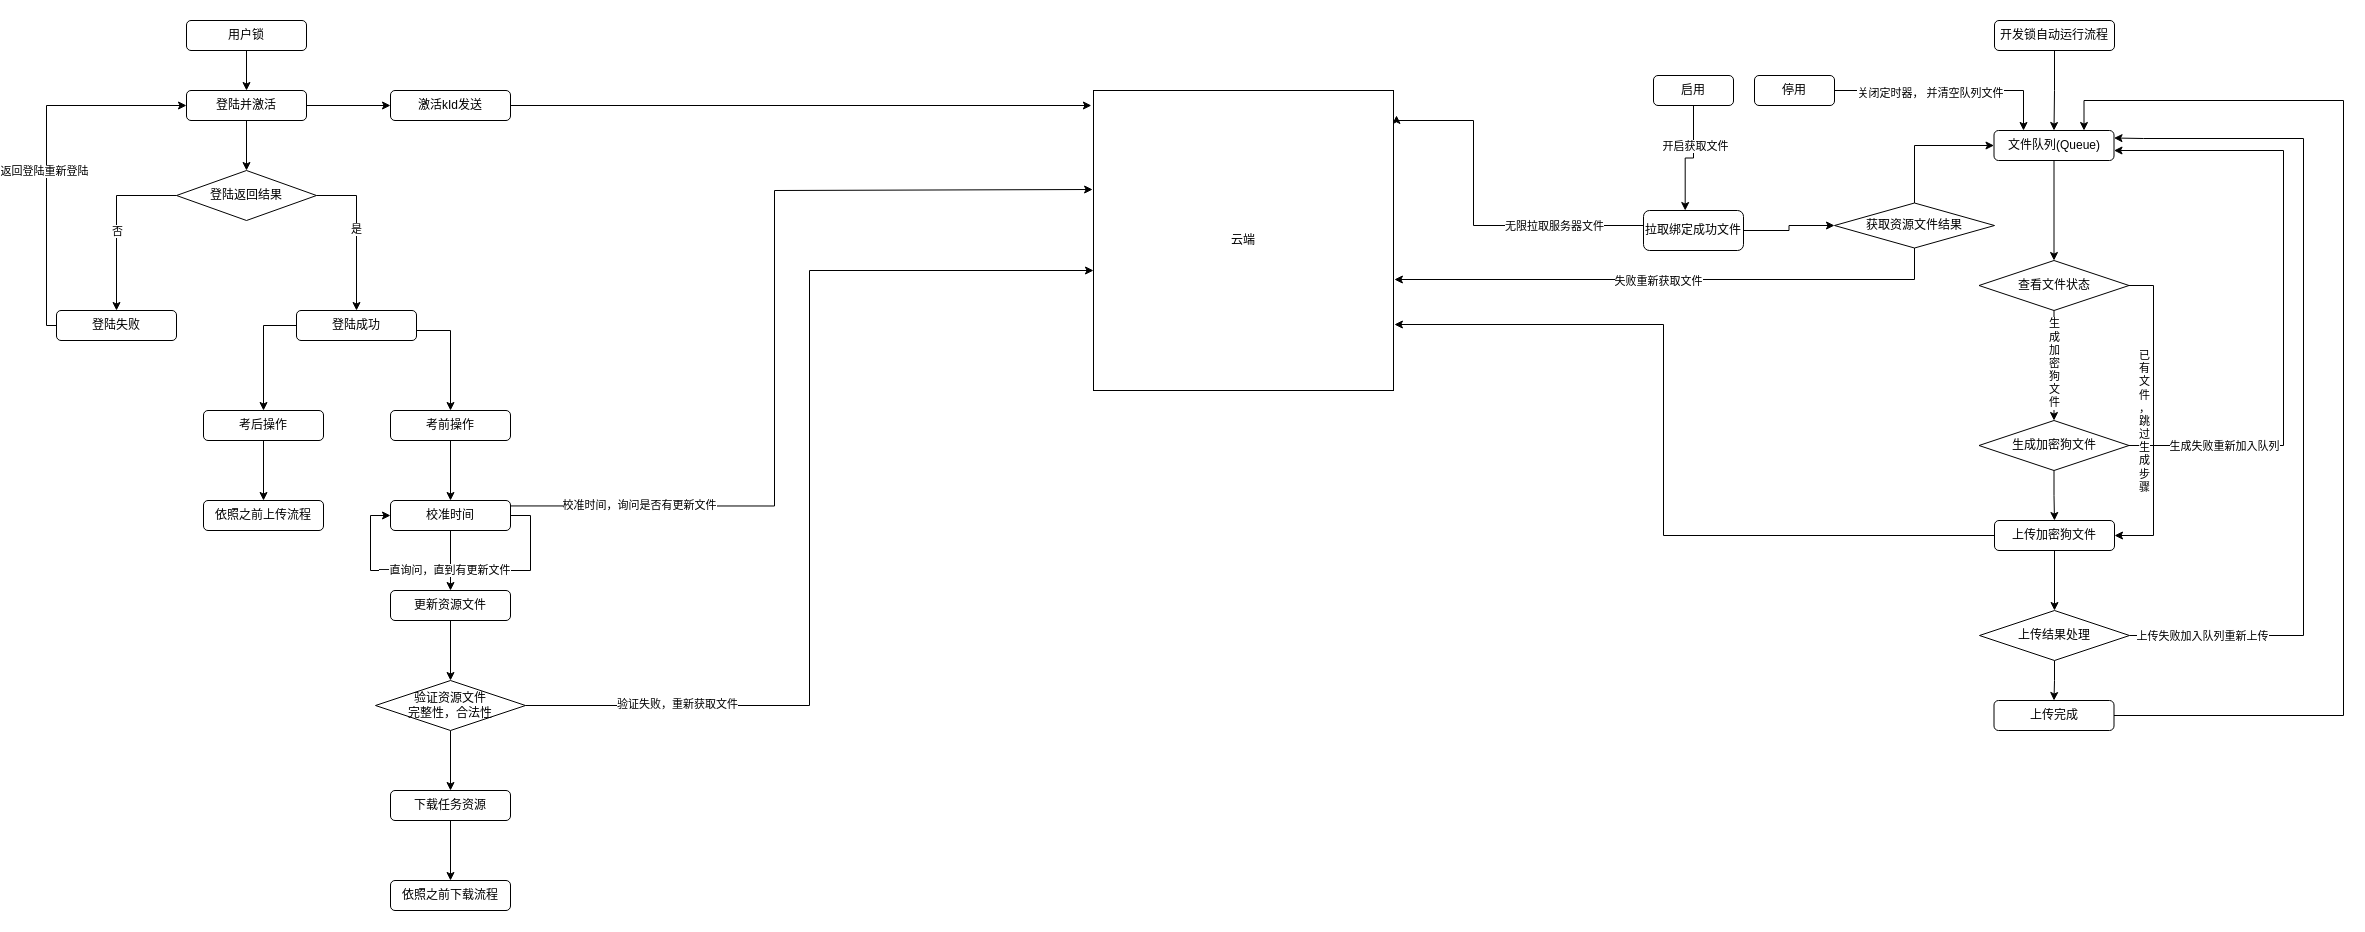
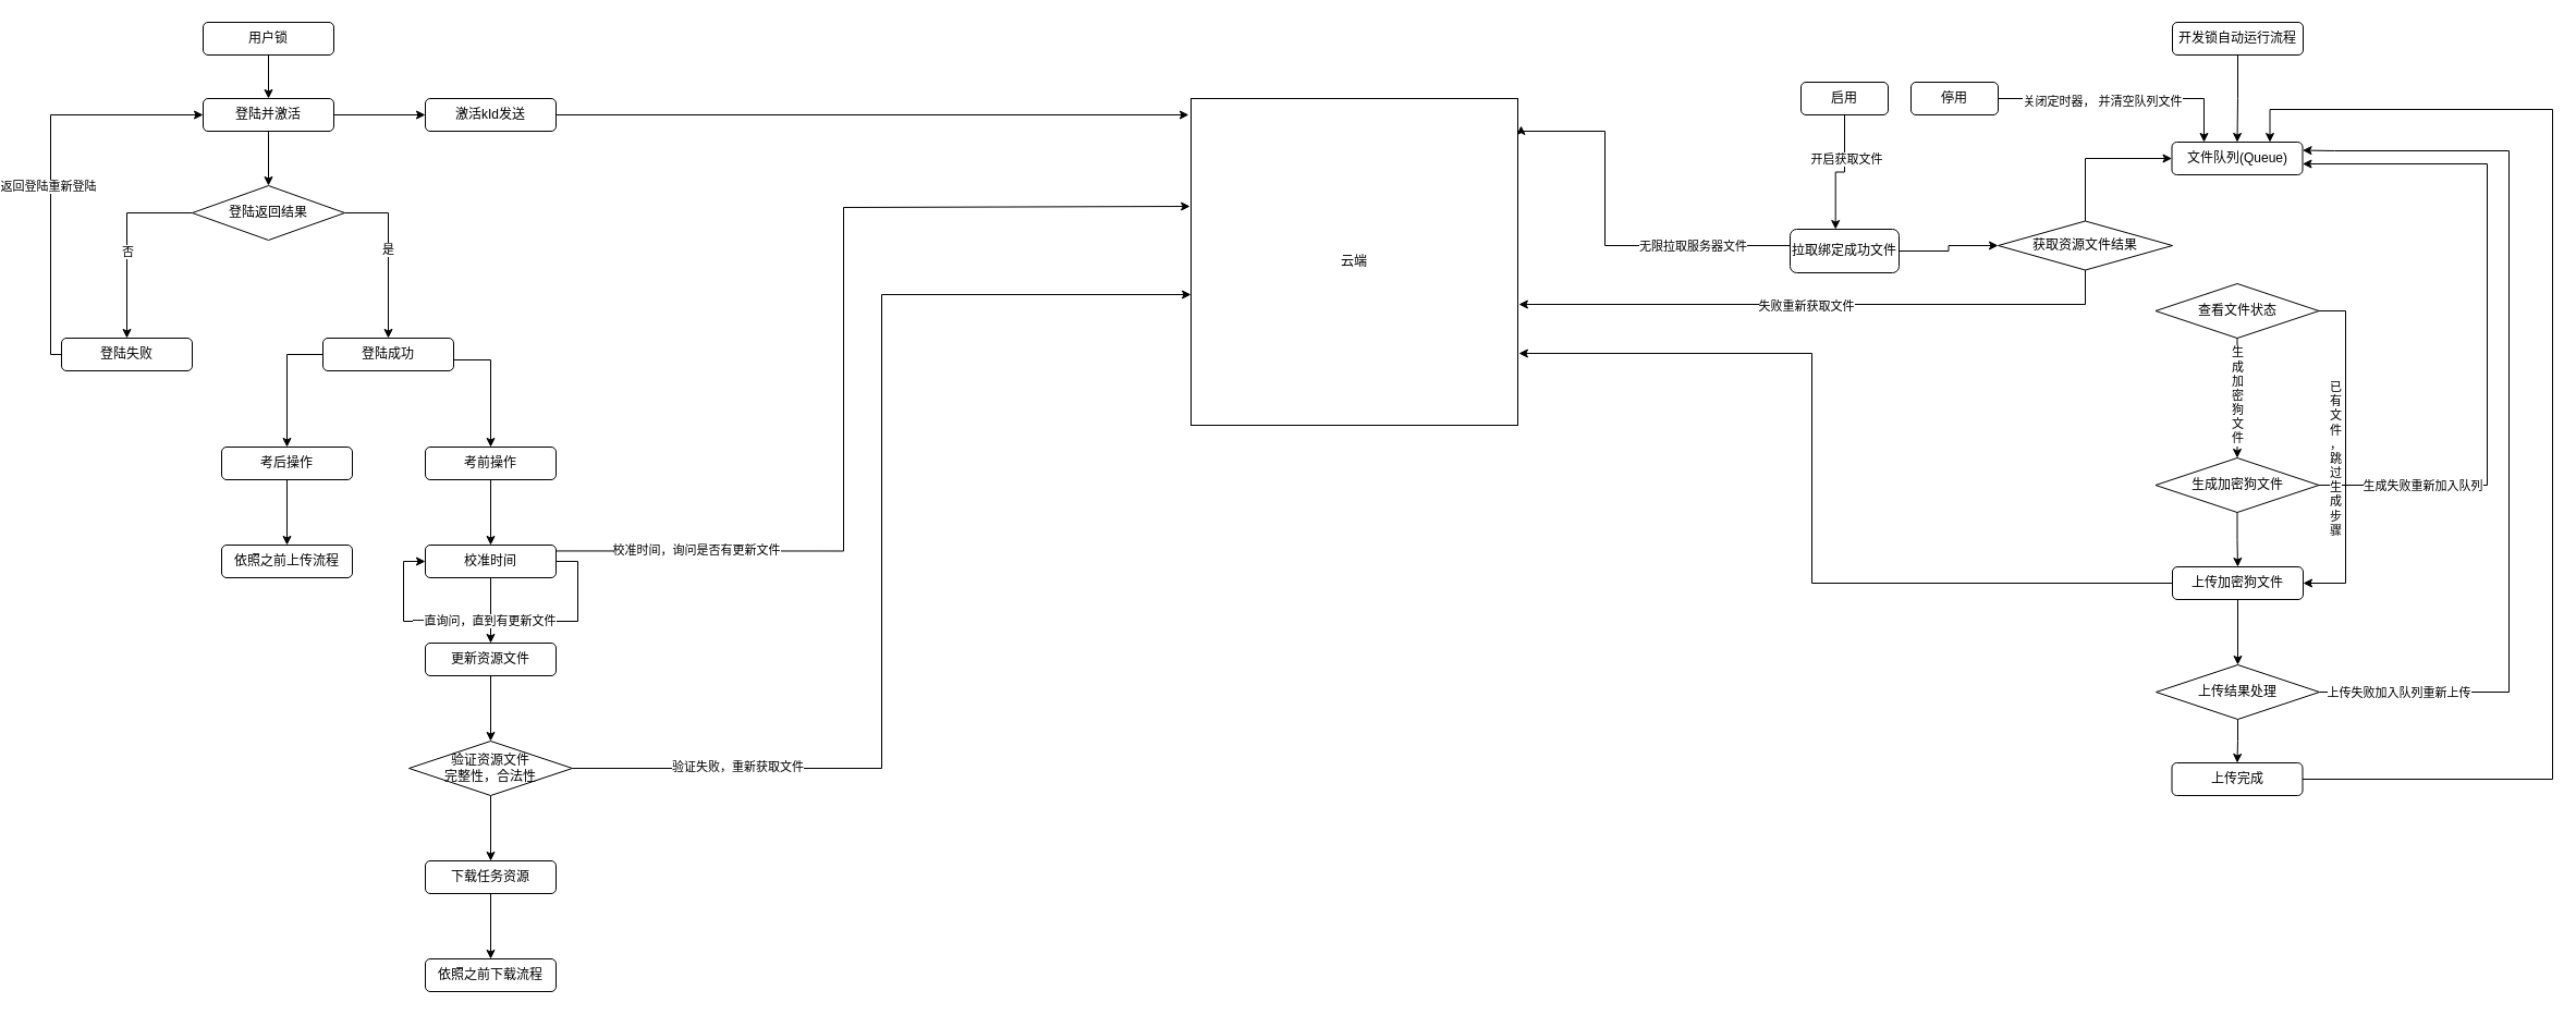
- <mxCell id="31" style="edgeStyle=orthogonalEdgeStyle;rounded=0;orthogonalLoop=1;jettySize=auto;html=1;" edge="1" parent="1" source="32" target="56"><mxGeometry relative="1" as="geometry" /></mxCell>
